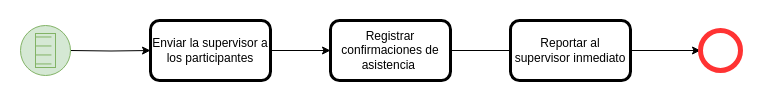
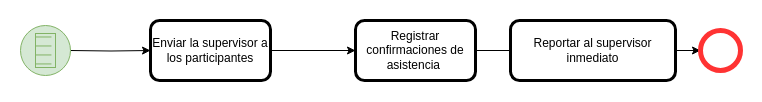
- <mxCell id="6" value="Registrar confirmaciones de asistencia&amp;nbsp;" style="rounded=1;whiteSpace=wrap;html=1;strokeColor=#000000;strokeWidth=3;" vertex="1" parent="1"><mxGeometry x="330" y="20" width="120" height="60" as="geometry" /></mxCell>
+ <mxCell id="6" value="Registrar confirmaciones de asistencia&amp;nbsp;" style="rounded=1;whiteSpace=wrap;html=1;strokeColor=#000000;strokeWidth=3;" vertex="1" parent="1"><mxGeometry x="355" y="20" width="120" height="60" as="geometry" /></mxCell>
- <mxCell id="8" value="Reportar al supervisor inmediato" style="rounded=1;whiteSpace=wrap;html=1;strokeColor=#000000;strokeWidth=3;" vertex="1" parent="1"><mxGeometry x="510" y="20" width="120" height="60" as="geometry" /></mxCell>
+ <mxCell id="8" value="Reportar al supervisor inmediato" style="rounded=1;whiteSpace=wrap;html=1;strokeColor=#000000;strokeWidth=3;" vertex="1" parent="1"><mxGeometry x="510" y="20" width="165" height="60" as="geometry" /></mxCell>
